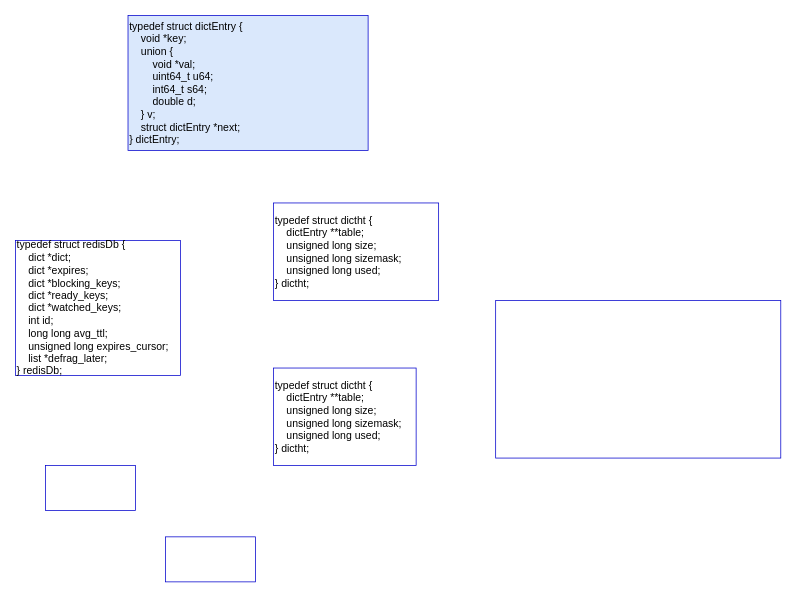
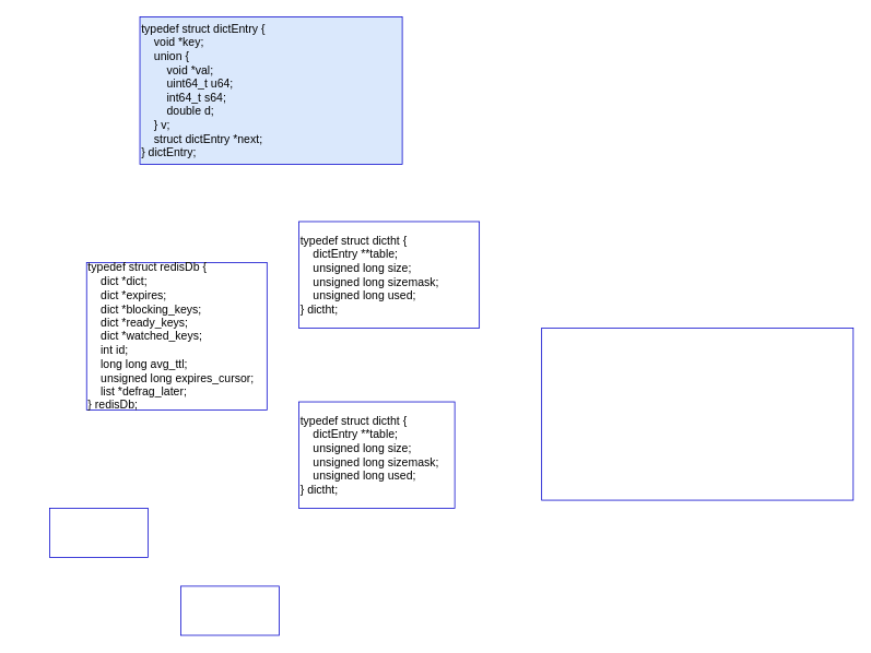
- <mxCell id="2" value="&lt;div style=&quot;font-size: 14px&quot;&gt;&lt;div&gt;&lt;span&gt;typedef struct redisDb {&lt;/span&gt;&lt;/div&gt;&lt;span&gt;&lt;div&gt;&lt;span&gt;&amp;nbsp; &amp;nbsp; dict *dict;&amp;nbsp; &amp;nbsp; &amp;nbsp; &amp;nbsp; &amp;nbsp; &amp;nbsp; &amp;nbsp; &amp;nbsp; &amp;nbsp;&lt;/span&gt;&lt;/div&gt;&lt;/span&gt;&lt;span&gt;&lt;div&gt;&lt;span&gt;&amp;nbsp; &amp;nbsp; dict *expires;&amp;nbsp; &amp;nbsp; &amp;nbsp; &amp;nbsp; &amp;nbsp; &amp;nbsp; &amp;nbsp;&lt;/span&gt;&lt;/div&gt;&lt;/span&gt;&lt;span&gt;&lt;div&gt;&lt;span&gt;&amp;nbsp; &amp;nbsp; dict *blocking_keys;&amp;nbsp; &amp;nbsp; &amp;nbsp; &amp;nbsp;&lt;/span&gt;&lt;/div&gt;&lt;/span&gt;&lt;span&gt;&lt;div&gt;&lt;span&gt;&amp;nbsp; &amp;nbsp; dict *ready_keys;&amp;nbsp; &amp;nbsp; &amp;nbsp; &amp;nbsp; &amp;nbsp; &amp;nbsp;&lt;/span&gt;&lt;/div&gt;&lt;/span&gt;&lt;span&gt;&lt;div&gt;&lt;span&gt;&amp;nbsp; &amp;nbsp; dict *watched_keys;&amp;nbsp; &amp;nbsp; &amp;nbsp; &amp;nbsp; &amp;nbsp;&lt;/span&gt;&lt;/div&gt;&lt;/span&gt;&lt;span&gt;&lt;div&gt;&lt;span&gt;&amp;nbsp; &amp;nbsp; int id;&amp;nbsp; &amp;nbsp; &amp;nbsp; &amp;nbsp; &amp;nbsp; &amp;nbsp; &amp;nbsp; &amp;nbsp; &amp;nbsp; &amp;nbsp;&amp;nbsp;&lt;/span&gt;&lt;/div&gt;&lt;/span&gt;&lt;span&gt;&lt;div&gt;&lt;span&gt;&amp;nbsp; &amp;nbsp; long long avg_ttl;&amp;nbsp; &amp;nbsp; &amp;nbsp; &amp;nbsp;&amp;nbsp;&lt;/span&gt;&lt;/div&gt;&lt;/span&gt;&lt;span&gt;&lt;div&gt;&lt;span&gt;&amp;nbsp; &amp;nbsp; unsigned long expires_cursor;&amp;nbsp;&lt;/span&gt;&lt;/div&gt;&lt;/span&gt;&lt;span&gt;&lt;div&gt;&lt;span&gt;&amp;nbsp; &amp;nbsp; list *defrag_later;&amp;nbsp;&lt;/span&gt;&lt;/div&gt;&lt;/span&gt;&lt;span&gt;&lt;div&gt;&lt;span&gt;} redisDb;&lt;/span&gt;&lt;/div&gt;&lt;/span&gt;&lt;/div&gt;" style="rounded=0;whiteSpace=wrap;html=1;labelBackgroundColor=none;fontFamily=Helvetica;fontSize=10;align=left;strokeColor=#0000CC;" vertex="1" parent="1"><mxGeometry x="20" y="320" width="220" height="180" as="geometry" /></mxCell>
+ <mxCell id="2" value="&lt;div style=&quot;font-size: 14px&quot;&gt;&lt;div&gt;&lt;span&gt;typedef struct redisDb {&lt;/span&gt;&lt;/div&gt;&lt;span&gt;&lt;div&gt;&lt;span&gt;&amp;nbsp; &amp;nbsp; dict *dict;&amp;nbsp; &amp;nbsp; &amp;nbsp; &amp;nbsp; &amp;nbsp; &amp;nbsp; &amp;nbsp; &amp;nbsp; &amp;nbsp;&lt;/span&gt;&lt;/div&gt;&lt;/span&gt;&lt;span&gt;&lt;div&gt;&lt;span&gt;&amp;nbsp; &amp;nbsp; dict *expires;&amp;nbsp; &amp;nbsp; &amp;nbsp; &amp;nbsp; &amp;nbsp; &amp;nbsp; &amp;nbsp;&lt;/span&gt;&lt;/div&gt;&lt;/span&gt;&lt;span&gt;&lt;div&gt;&lt;span&gt;&amp;nbsp; &amp;nbsp; dict *blocking_keys;&amp;nbsp; &amp;nbsp; &amp;nbsp; &amp;nbsp;&lt;/span&gt;&lt;/div&gt;&lt;/span&gt;&lt;span&gt;&lt;div&gt;&lt;span&gt;&amp;nbsp; &amp;nbsp; dict *ready_keys;&amp;nbsp; &amp;nbsp; &amp;nbsp; &amp;nbsp; &amp;nbsp; &amp;nbsp;&lt;/span&gt;&lt;/div&gt;&lt;/span&gt;&lt;span&gt;&lt;div&gt;&lt;span&gt;&amp;nbsp; &amp;nbsp; dict *watched_keys;&amp;nbsp; &amp;nbsp; &amp;nbsp; &amp;nbsp; &amp;nbsp;&lt;/span&gt;&lt;/div&gt;&lt;/span&gt;&lt;span&gt;&lt;div&gt;&lt;span&gt;&amp;nbsp; &amp;nbsp; int id;&amp;nbsp; &amp;nbsp; &amp;nbsp; &amp;nbsp; &amp;nbsp; &amp;nbsp; &amp;nbsp; &amp;nbsp; &amp;nbsp; &amp;nbsp;&amp;nbsp;&lt;/span&gt;&lt;/div&gt;&lt;/span&gt;&lt;span&gt;&lt;div&gt;&lt;span&gt;&amp;nbsp; &amp;nbsp; long long avg_ttl;&amp;nbsp; &amp;nbsp; &amp;nbsp; &amp;nbsp;&amp;nbsp;&lt;/span&gt;&lt;/div&gt;&lt;/span&gt;&lt;span&gt;&lt;div&gt;&lt;span&gt;&amp;nbsp; &amp;nbsp; unsigned long expires_cursor;&amp;nbsp;&lt;/span&gt;&lt;/div&gt;&lt;/span&gt;&lt;span&gt;&lt;div&gt;&lt;span&gt;&amp;nbsp; &amp;nbsp; list *defrag_later;&amp;nbsp;&lt;/span&gt;&lt;/div&gt;&lt;/span&gt;&lt;span&gt;&lt;div&gt;&lt;span&gt;} redisDb;&lt;/span&gt;&lt;/div&gt;&lt;/span&gt;&lt;/div&gt;" style="rounded=0;whiteSpace=wrap;html=1;labelBackgroundColor=none;fontFamily=Helvetica;fontSize=10;align=left;strokeColor=#0000CC;" vertex="1" parent="1"><mxGeometry x="105" y="320" width="220" height="180" as="geometry" /></mxCell>
